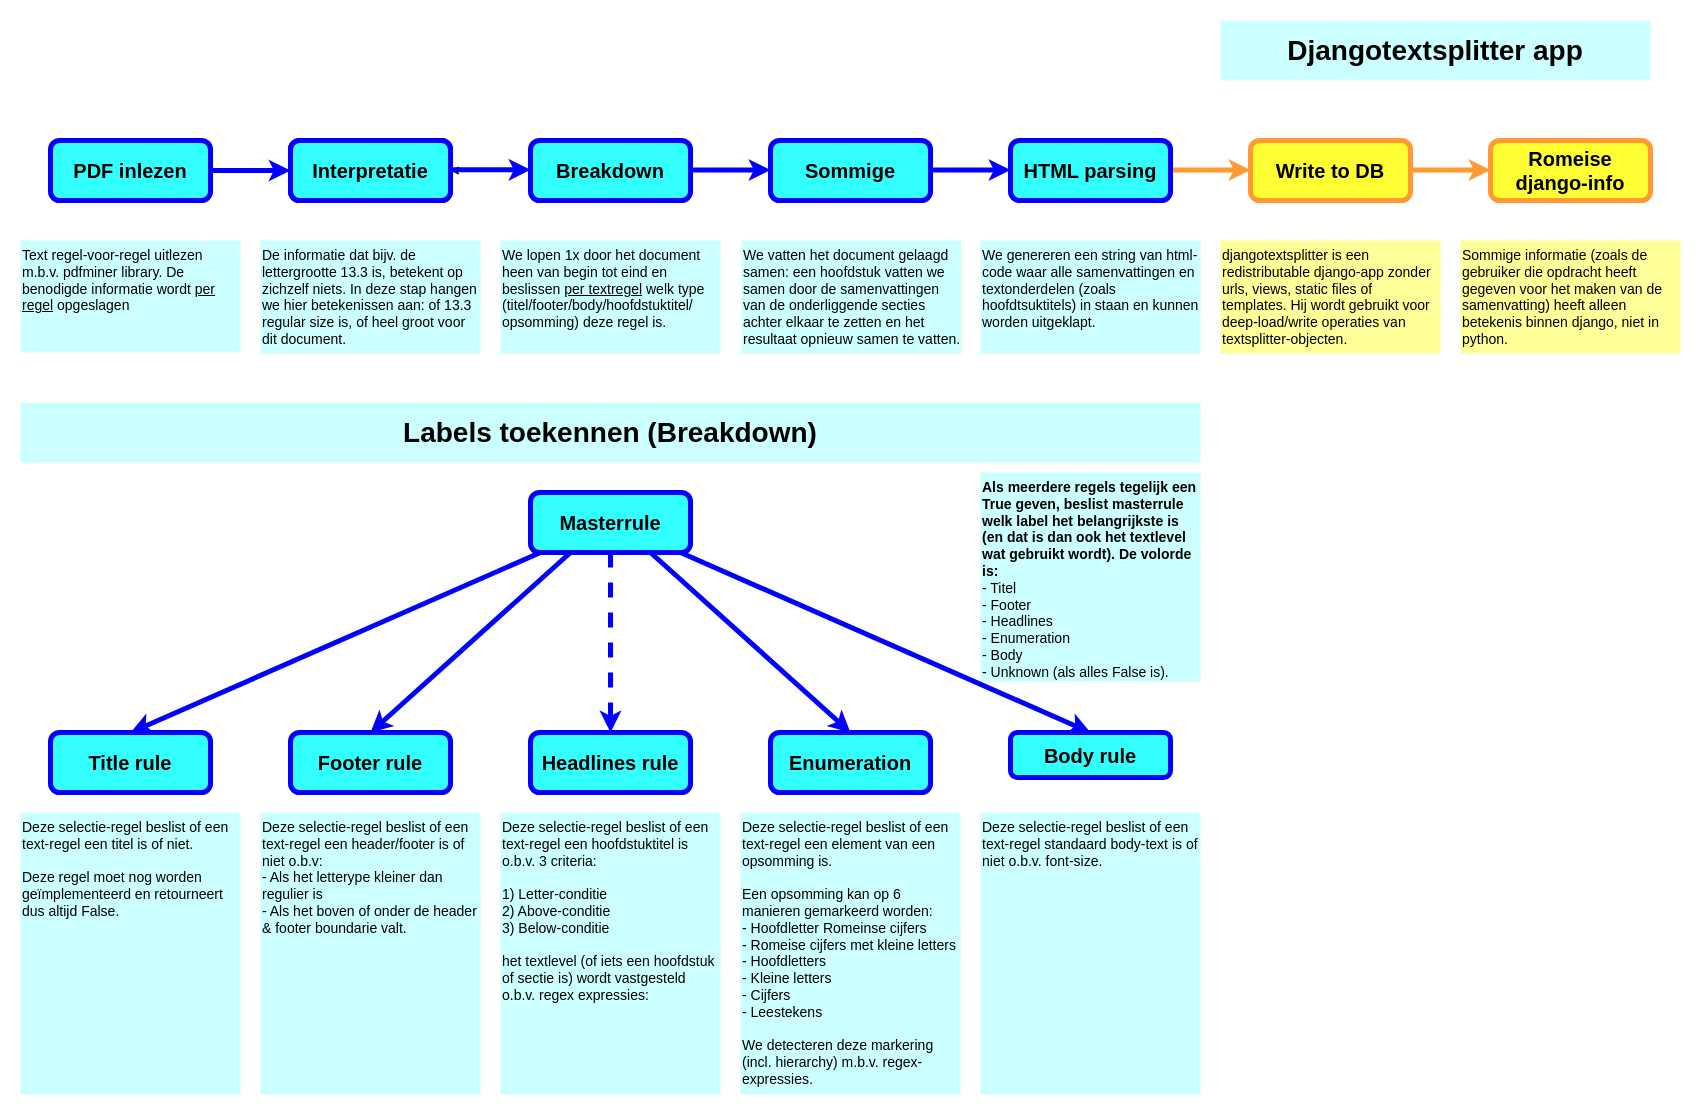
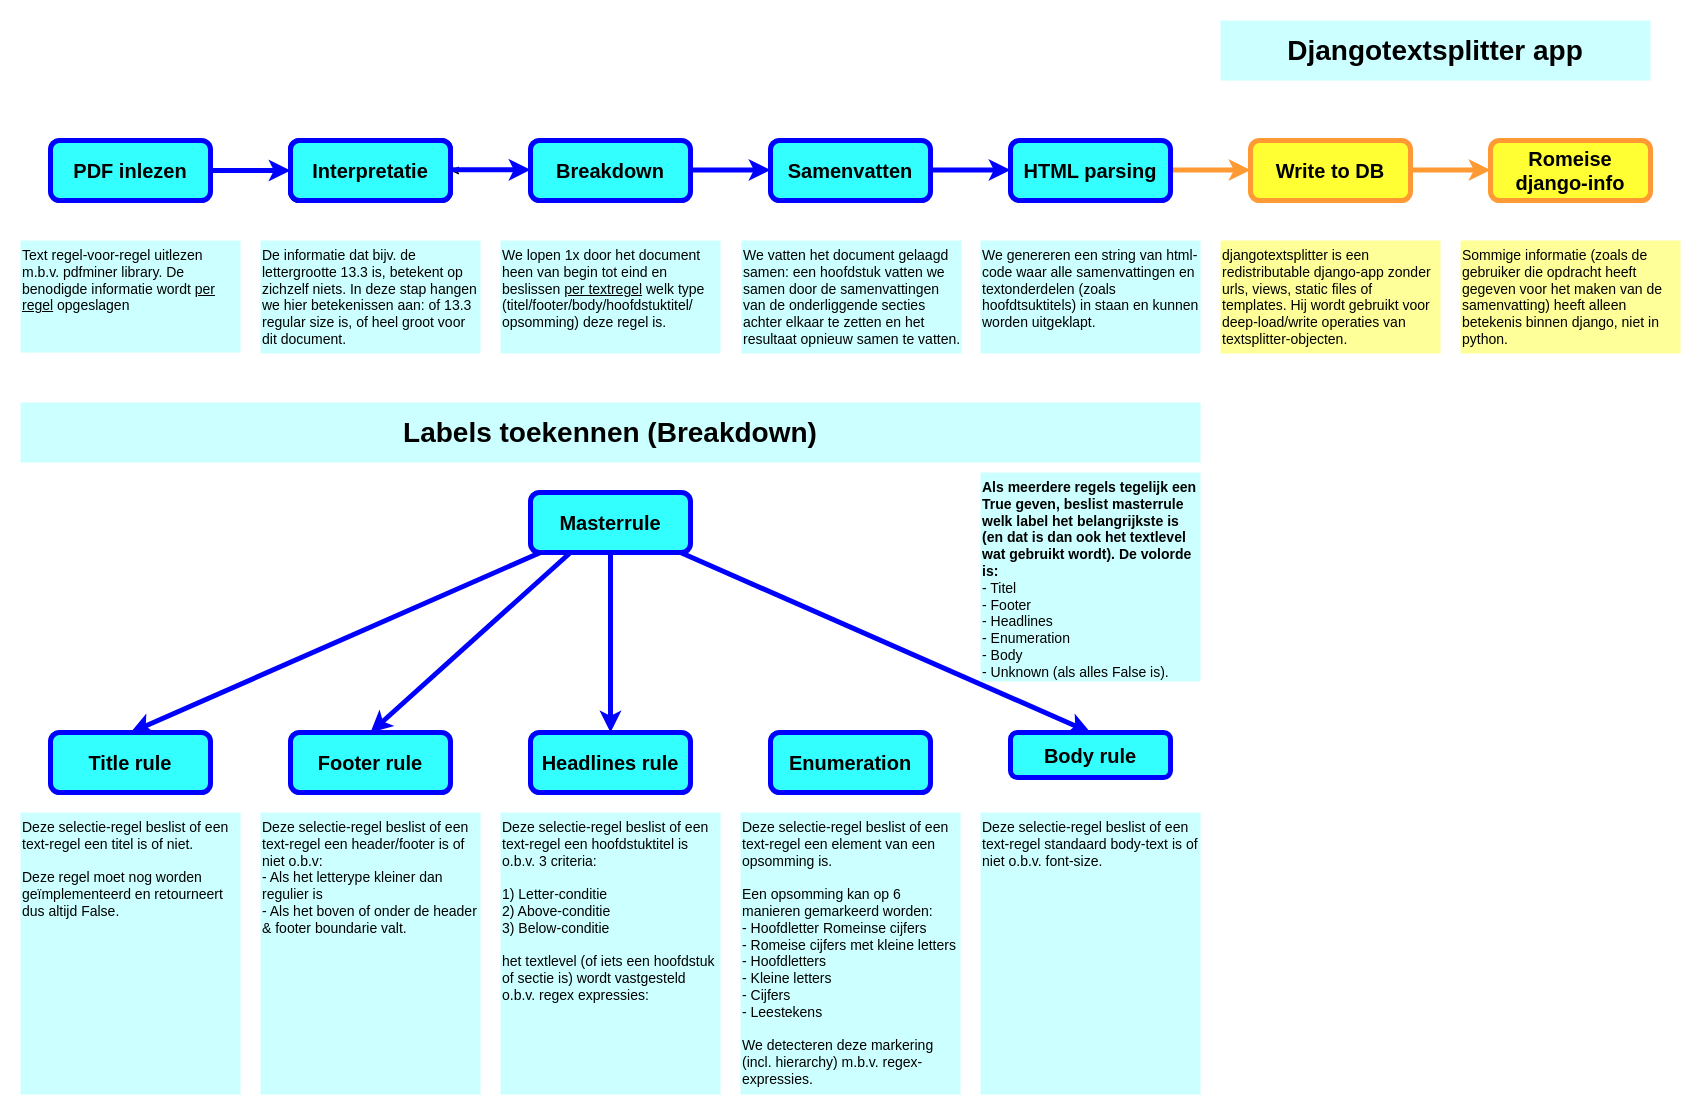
- <mxCell id="7" value="Sommige" style="rounded=1;whiteSpace=wrap;html=1;fontSize=20;fillColor=#33FFFF;strokeColor=#0000FF;strokeWidth=5;fontStyle=1" parent="1" vertex="1"><mxGeometry x="770" y="140" width="160" height="60" as="geometry" /></mxCell>
+ <mxCell id="7" value="Samenvatten" style="rounded=1;whiteSpace=wrap;html=1;fontSize=20;fillColor=#33FFFF;strokeColor=#0000FF;strokeWidth=5;fontStyle=1" parent="1" vertex="1"><mxGeometry x="770" y="140" width="160" height="60" as="geometry" /></mxCell>
- <mxCell id="31" value="" style="endArrow=classic;html=1;rounded=0;exitX=0.5;exitY=1;exitDx=0;exitDy=0;strokeColor=#0000FF;strokeWidth=5;entryX=0.5;entryY=0;entryDx=0;entryDy=0;dashed=1;" parent="1" source="23" target="26" edge="1"><mxGeometry width="50" height="50" relative="1" as="geometry"><mxPoint x="580" y="562" as="sourcePoint" /><mxPoint x="610" y="722" as="targetPoint" /></mxGeometry></mxCell>
+ <mxCell id="31" value="" style="endArrow=classic;html=1;rounded=0;exitX=0.5;exitY=1;exitDx=0;exitDy=0;strokeColor=#0000FF;strokeWidth=5;entryX=0.5;entryY=0;entryDx=0;entryDy=0;" parent="1" source="23" target="26" edge="1"><mxGeometry width="50" height="50" relative="1" as="geometry"><mxPoint x="580" y="562" as="sourcePoint" /><mxPoint x="610" y="722" as="targetPoint" /></mxGeometry></mxCell>
- <mxCell id="32" value="" style="endArrow=classic;html=1;rounded=0;entryX=0.5;entryY=0;entryDx=0;entryDy=0;exitX=0.75;exitY=1;exitDx=0;exitDy=0;strokeColor=#0000FF;strokeWidth=5;" parent="1" source="23" target="27" edge="1"><mxGeometry width="50" height="50" relative="1" as="geometry"><mxPoint x="580" y="562" as="sourcePoint" /><mxPoint x="380" y="742" as="targetPoint" /></mxGeometry></mxCell>
